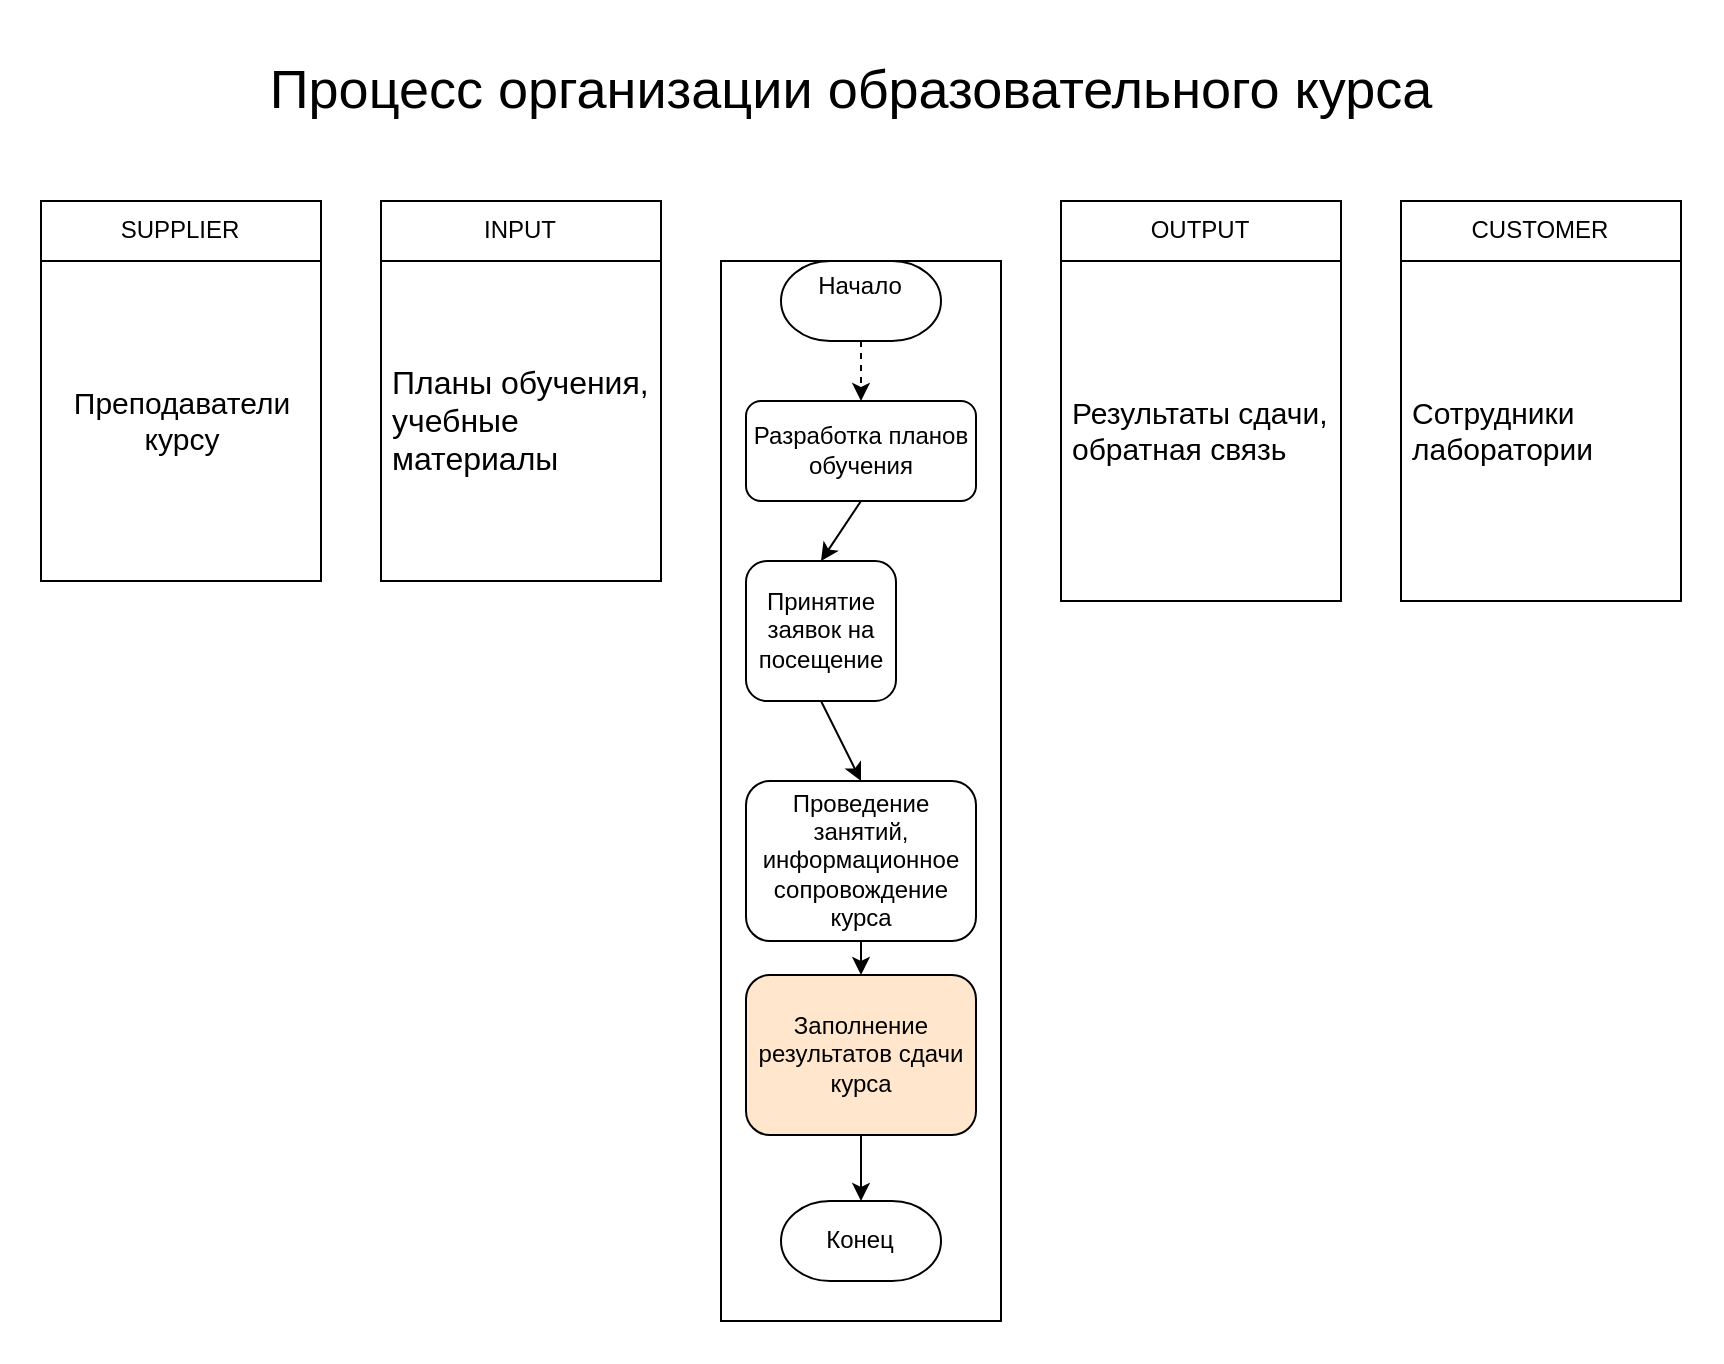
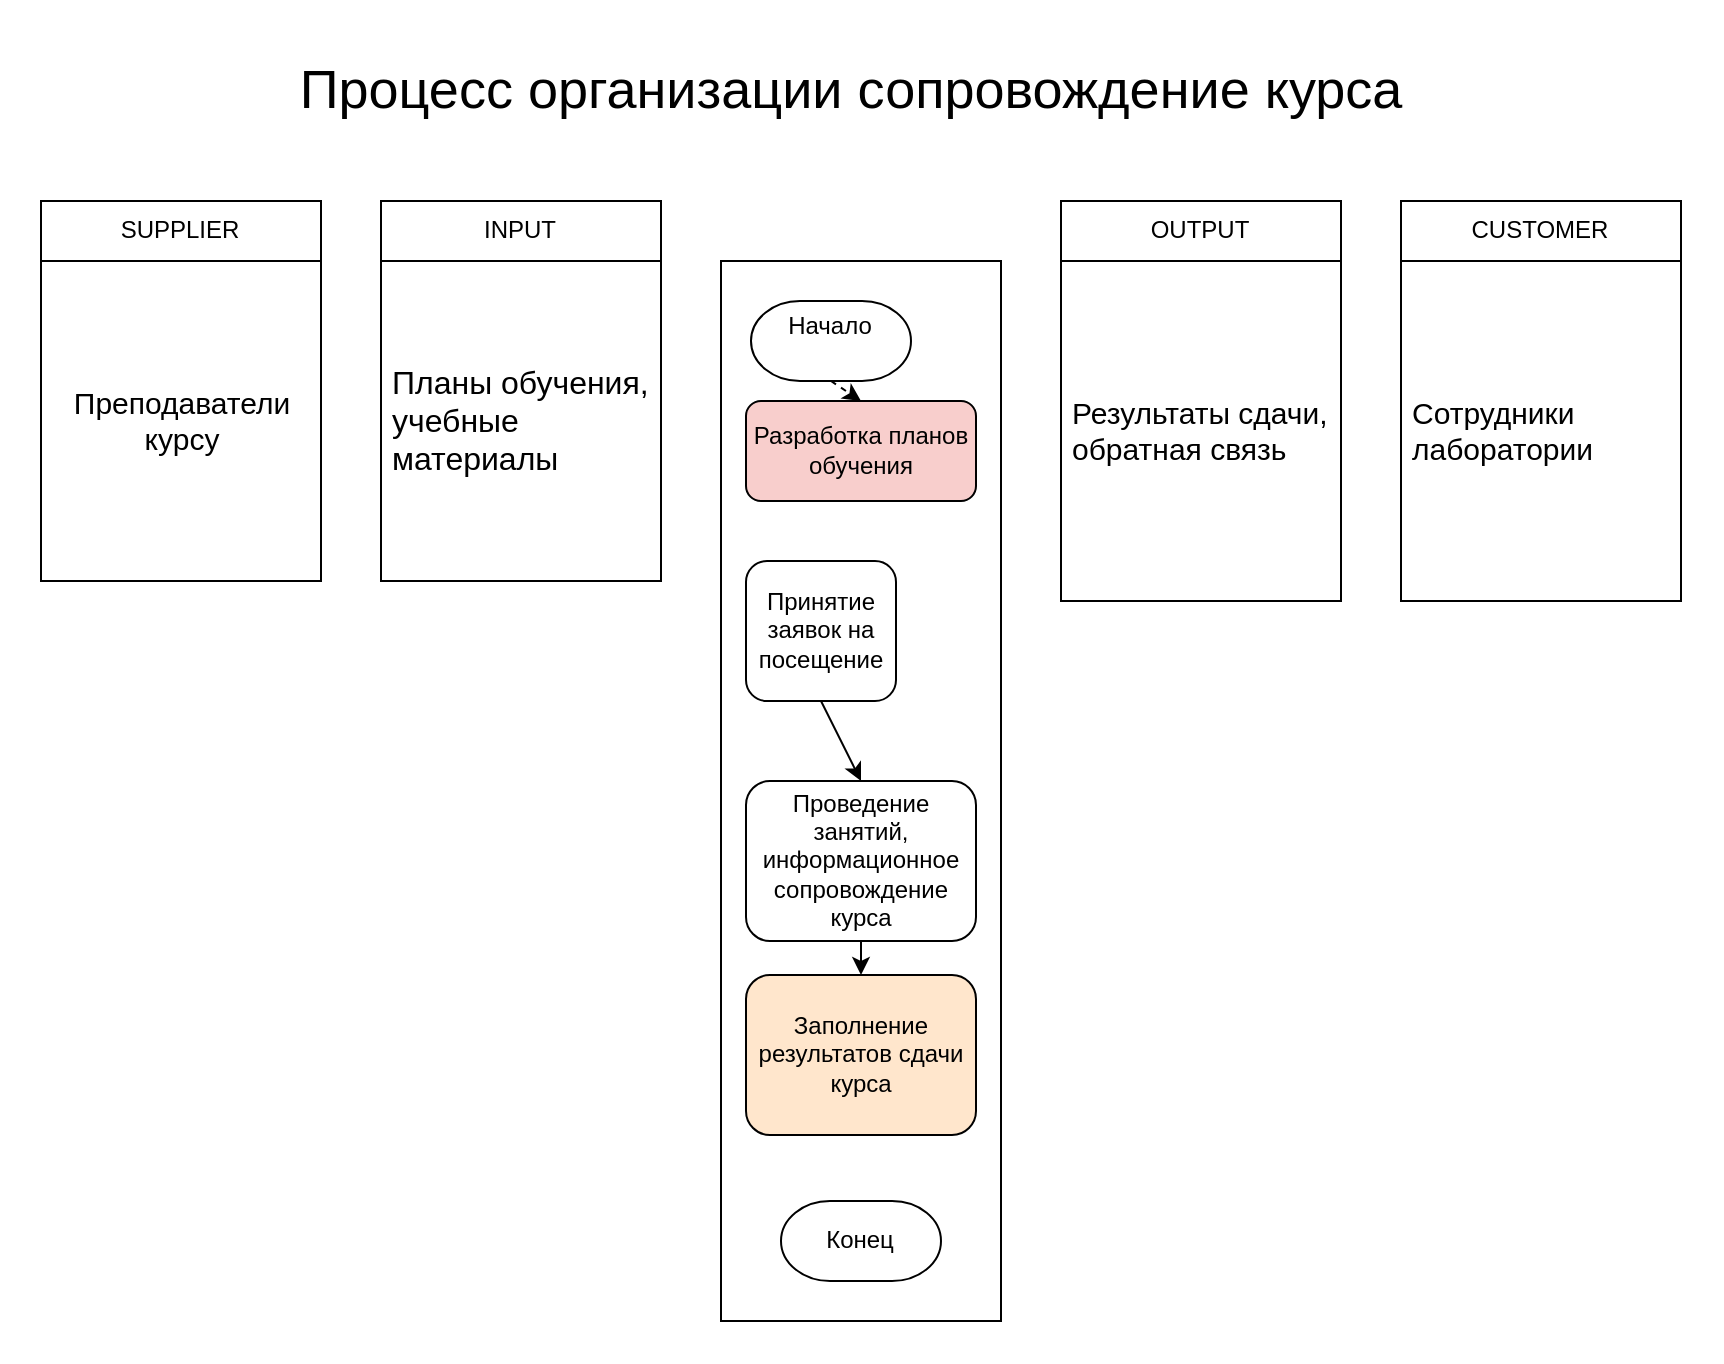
- <mxCell id="13" value="Процесс организации образовательного курса" style="text;html=1;align=center;verticalAlign=middle;resizable=0;points=[];autosize=1;strokeColor=none;fillColor=none;fontSize=27;" parent="1" vertex="1"><mxGeometry x="125" y="20" width="600" height="50" as="geometry" /></mxCell>
+ <mxCell id="13" value="Процесс организации сопровождение курса" style="text;html=1;align=center;verticalAlign=middle;resizable=0;points=[];autosize=1;strokeColor=none;fillColor=none;fontSize=27;" parent="1" vertex="1"><mxGeometry x="125" y="20" width="600" height="50" as="geometry" /></mxCell>
- <mxCell id="12" value="Начало&lt;div&gt;&lt;br&gt;&lt;/div&gt;" style="strokeWidth=1;html=1;shape=mxgraph.flowchart.terminator;whiteSpace=wrap;" parent="1" vertex="1"><mxGeometry x="390" y="130" width="80" height="40" as="geometry" /></mxCell>
+ <mxCell id="12" value="Начало&lt;div&gt;&lt;br&gt;&lt;/div&gt;" style="strokeWidth=1;html=1;shape=mxgraph.flowchart.terminator;whiteSpace=wrap;" parent="1" vertex="1"><mxGeometry x="375" y="150" width="80" height="40" as="geometry" /></mxCell>
- <mxCell id="15" value="&lt;div&gt;Разработка планов обучения&lt;/div&gt;" style="rounded=1;whiteSpace=wrap;html=1;" parent="1" vertex="1"><mxGeometry x="372.5" y="200" width="115" height="50" as="geometry" /></mxCell>
+ <mxCell id="15" value="&lt;div&gt;Разработка планов обучения&lt;/div&gt;" style="rounded=1;whiteSpace=wrap;html=1;fillColor=#f8cecc;" parent="1" vertex="1"><mxGeometry x="372.5" y="200" width="115" height="50" as="geometry" /></mxCell>
- <mxCell id="14" style="edgeStyle=none;html=1;exitX=0.5;exitY=1;exitDx=0;exitDy=0;entryX=0.5;entryY=0;entryDx=0;entryDy=0;" parent="1" source="15" target="17" edge="1"><mxGeometry relative="1" as="geometry" /></mxCell>
- <mxCell id="22" value="" style="endArrow=classic;html=1;rounded=0;entryX=0.5;entryY=0;entryDx=0;entryDy=0;exitX=0.5;exitY=1;exitDx=0;exitDy=0;entryPerimeter=0;" edge="1" parent="1" source="20" target="19"><mxGeometry width="50" height="50" relative="1" as="geometry"><mxPoint x="300" y="470" as="sourcePoint" /><mxPoint x="430" y="640" as="targetPoint" /></mxGeometry></mxCell>
